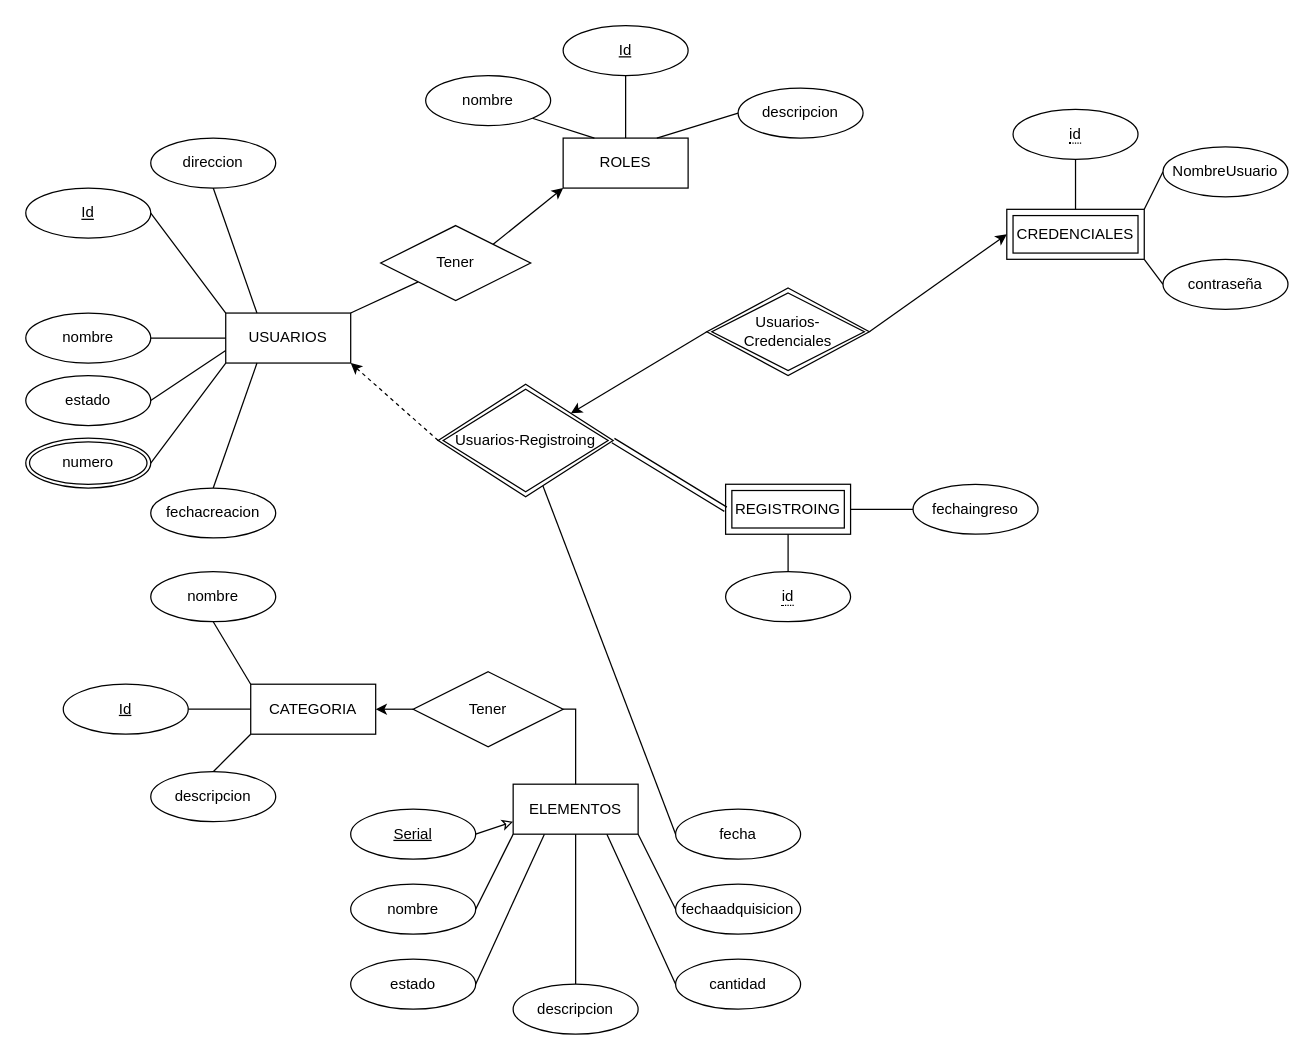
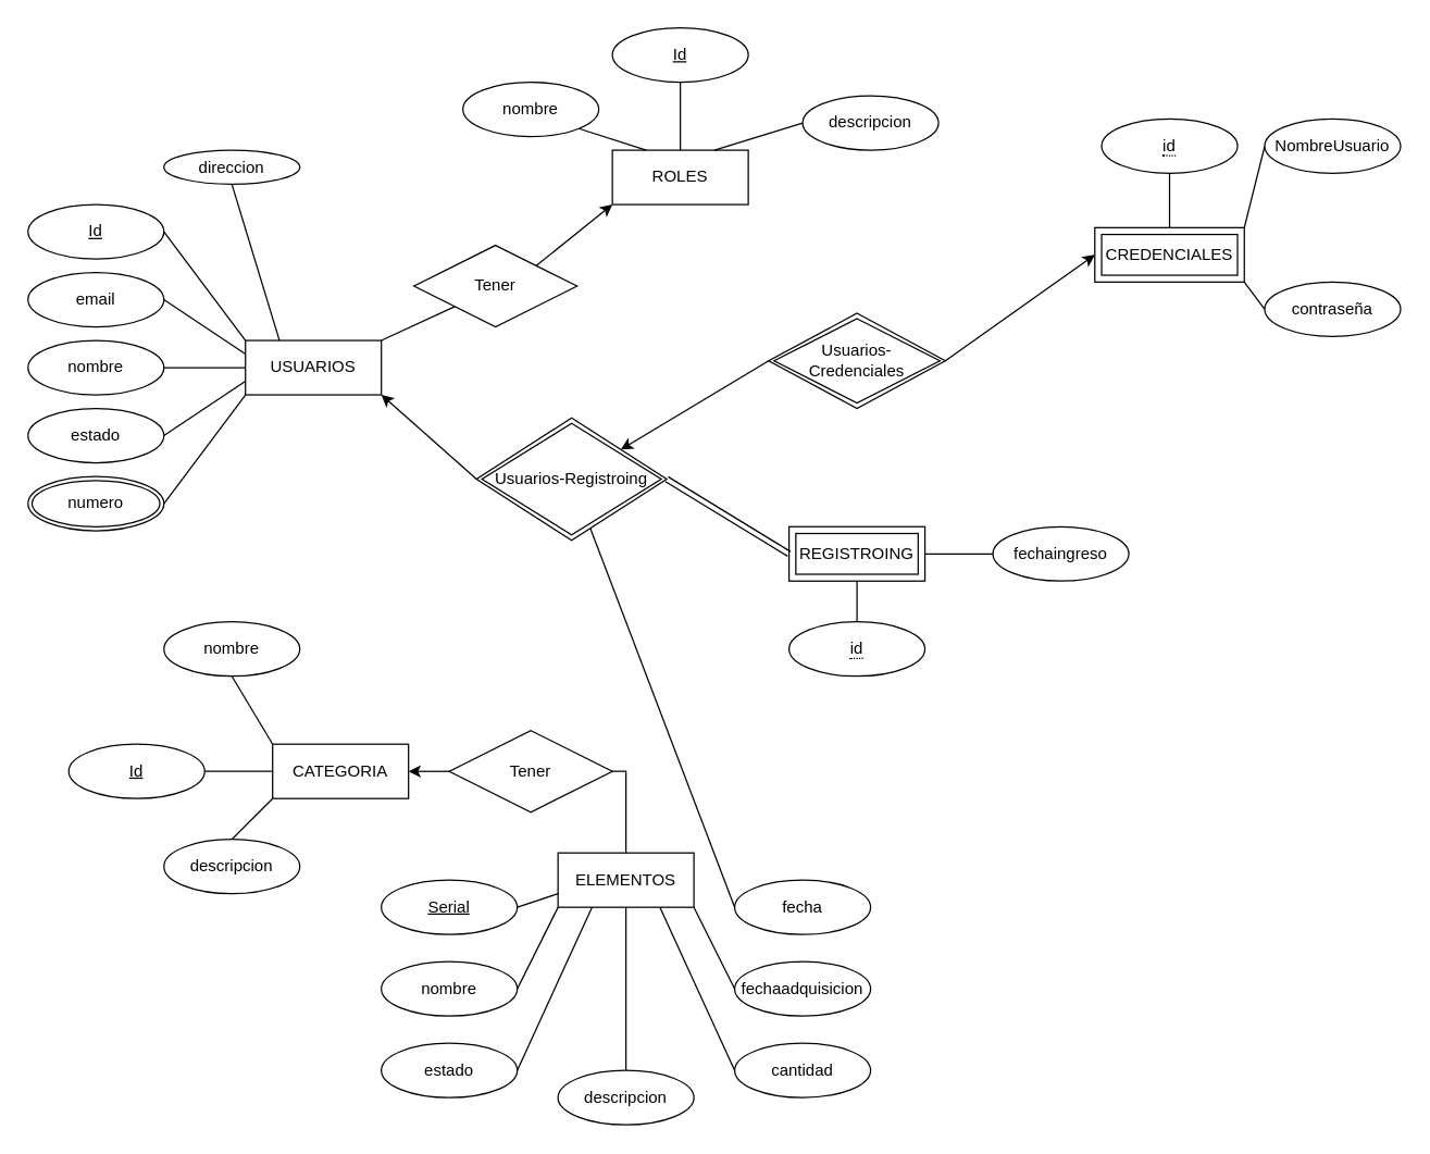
- <mxCell id="15" value="direccion" style="ellipse;whiteSpace=wrap;html=1;align=center;" parent="1" vertex="1"><mxGeometry x="120" y="110" width="100" height="40" as="geometry" /></mxCell>
+ <mxCell id="15" value="direccion" style="ellipse;whiteSpace=wrap;html=1;align=center;" parent="1" vertex="1"><mxGeometry x="120" y="110" width="100" height="25" as="geometry" /></mxCell>
- <mxCell id="65" value="NombreUsuario" style="ellipse;whiteSpace=wrap;html=1;align=center;" vertex="1" parent="1"><mxGeometry x="930" y="117" width="100" height="40" as="geometry" /></mxCell>
+ <mxCell id="65" value="NombreUsuario" style="ellipse;whiteSpace=wrap;html=1;align=center;" vertex="1" parent="1"><mxGeometry x="930" y="87" width="100" height="40" as="geometry" /></mxCell>
+ <mxCell id="8" value="email" style="ellipse;whiteSpace=wrap;html=1;align=center;fontStyle=0;strokeColor=default;" parent="1" vertex="1"><mxGeometry x="20" y="200" width="100" height="40" as="geometry" /></mxCell>
+ <mxCell id="9" style="rounded=0;orthogonalLoop=1;jettySize=auto;html=1;exitX=1;exitY=0.5;exitDx=0;exitDy=0;entryX=0;entryY=0.25;entryDx=0;entryDy=0;strokeColor=default;curved=0;endArrow=none;endFill=0;" parent="1" source="8" target="3" edge="1"><mxGeometry relative="1" as="geometry"><mxPoint x="130" y="180" as="sourcePoint" /><mxPoint x="190" y="260" as="targetPoint" /></mxGeometry></mxCell>
- <mxCell id="57" style="rounded=0;orthogonalLoop=1;jettySize=auto;html=1;exitX=0;exitY=0.5;exitDx=0;exitDy=0;entryX=1;entryY=1;entryDx=0;entryDy=0;dashed=1;" edge="1" parent="1" source="59" target="3"><mxGeometry relative="1" as="geometry" /></mxCell>
+ <mxCell id="57" style="rounded=0;orthogonalLoop=1;jettySize=auto;html=1;exitX=0;exitY=0.5;exitDx=0;exitDy=0;entryX=1;entryY=1;entryDx=0;entryDy=0;" edge="1" parent="1" source="59" target="3"><mxGeometry relative="1" as="geometry" /></mxCell>
- <mxCell id="16" style="rounded=0;orthogonalLoop=1;jettySize=auto;html=1;exitX=0.5;exitY=0;exitDx=0;exitDy=0;entryX=0.25;entryY=1;entryDx=0;entryDy=0;endArrow=none;endFill=0;" parent="1" source="17" target="3" edge="1"><mxGeometry relative="1" as="geometry" /></mxCell>
- <mxCell id="17" value="fechacreacion" style="ellipse;whiteSpace=wrap;html=1;align=center;" parent="1" vertex="1"><mxGeometry x="120" y="390" width="100" height="40" as="geometry" /></mxCell>
- <mxCell id="35" style="rounded=0;orthogonalLoop=1;jettySize=auto;html=1;exitX=1;exitY=0.5;exitDx=0;exitDy=0;entryX=0;entryY=0.75;entryDx=0;entryDy=0;endArrow=classic;endFill=0;" edge="1" parent="1" source="36" target="34"><mxGeometry relative="1" as="geometry" /></mxCell>
+ <mxCell id="35" style="rounded=0;orthogonalLoop=1;jettySize=auto;html=1;exitX=1;exitY=0.5;exitDx=0;exitDy=0;entryX=0;entryY=0.75;entryDx=0;entryDy=0;endArrow=none;endFill=0;" edge="1" parent="1" source="36" target="34"><mxGeometry relative="1" as="geometry" /></mxCell>
